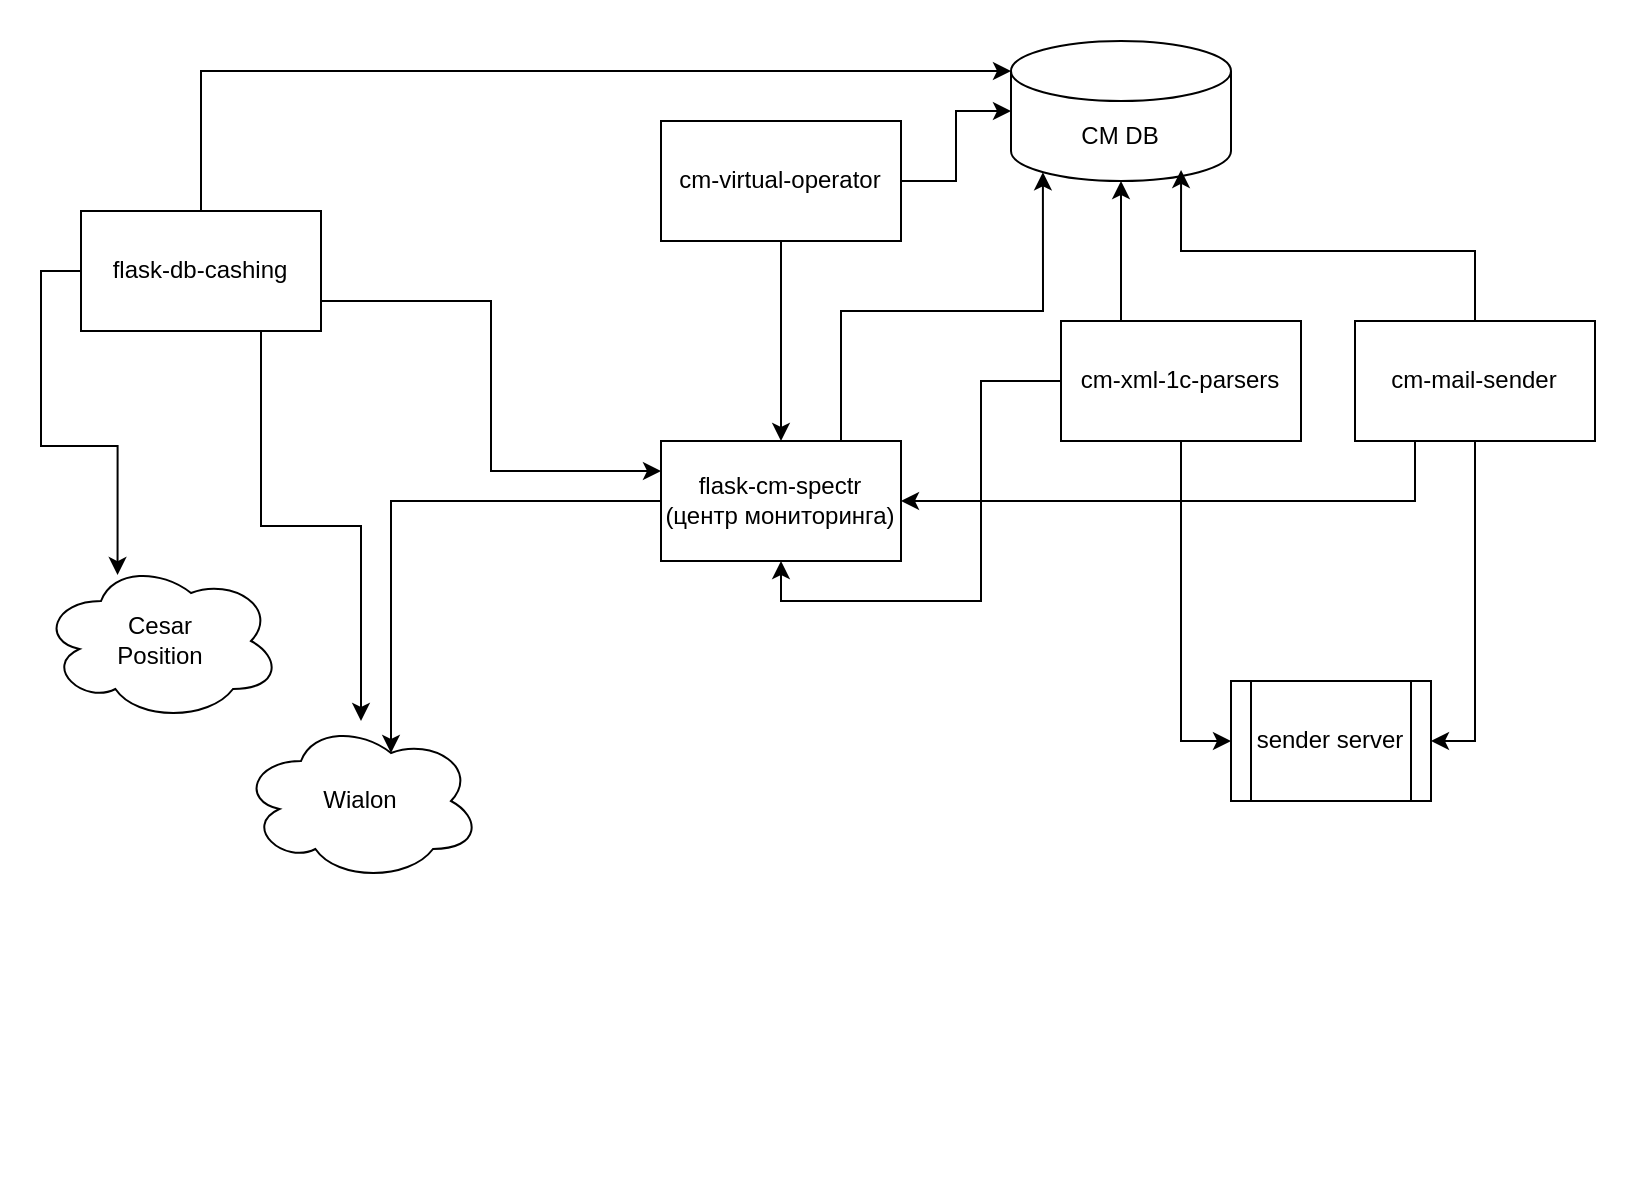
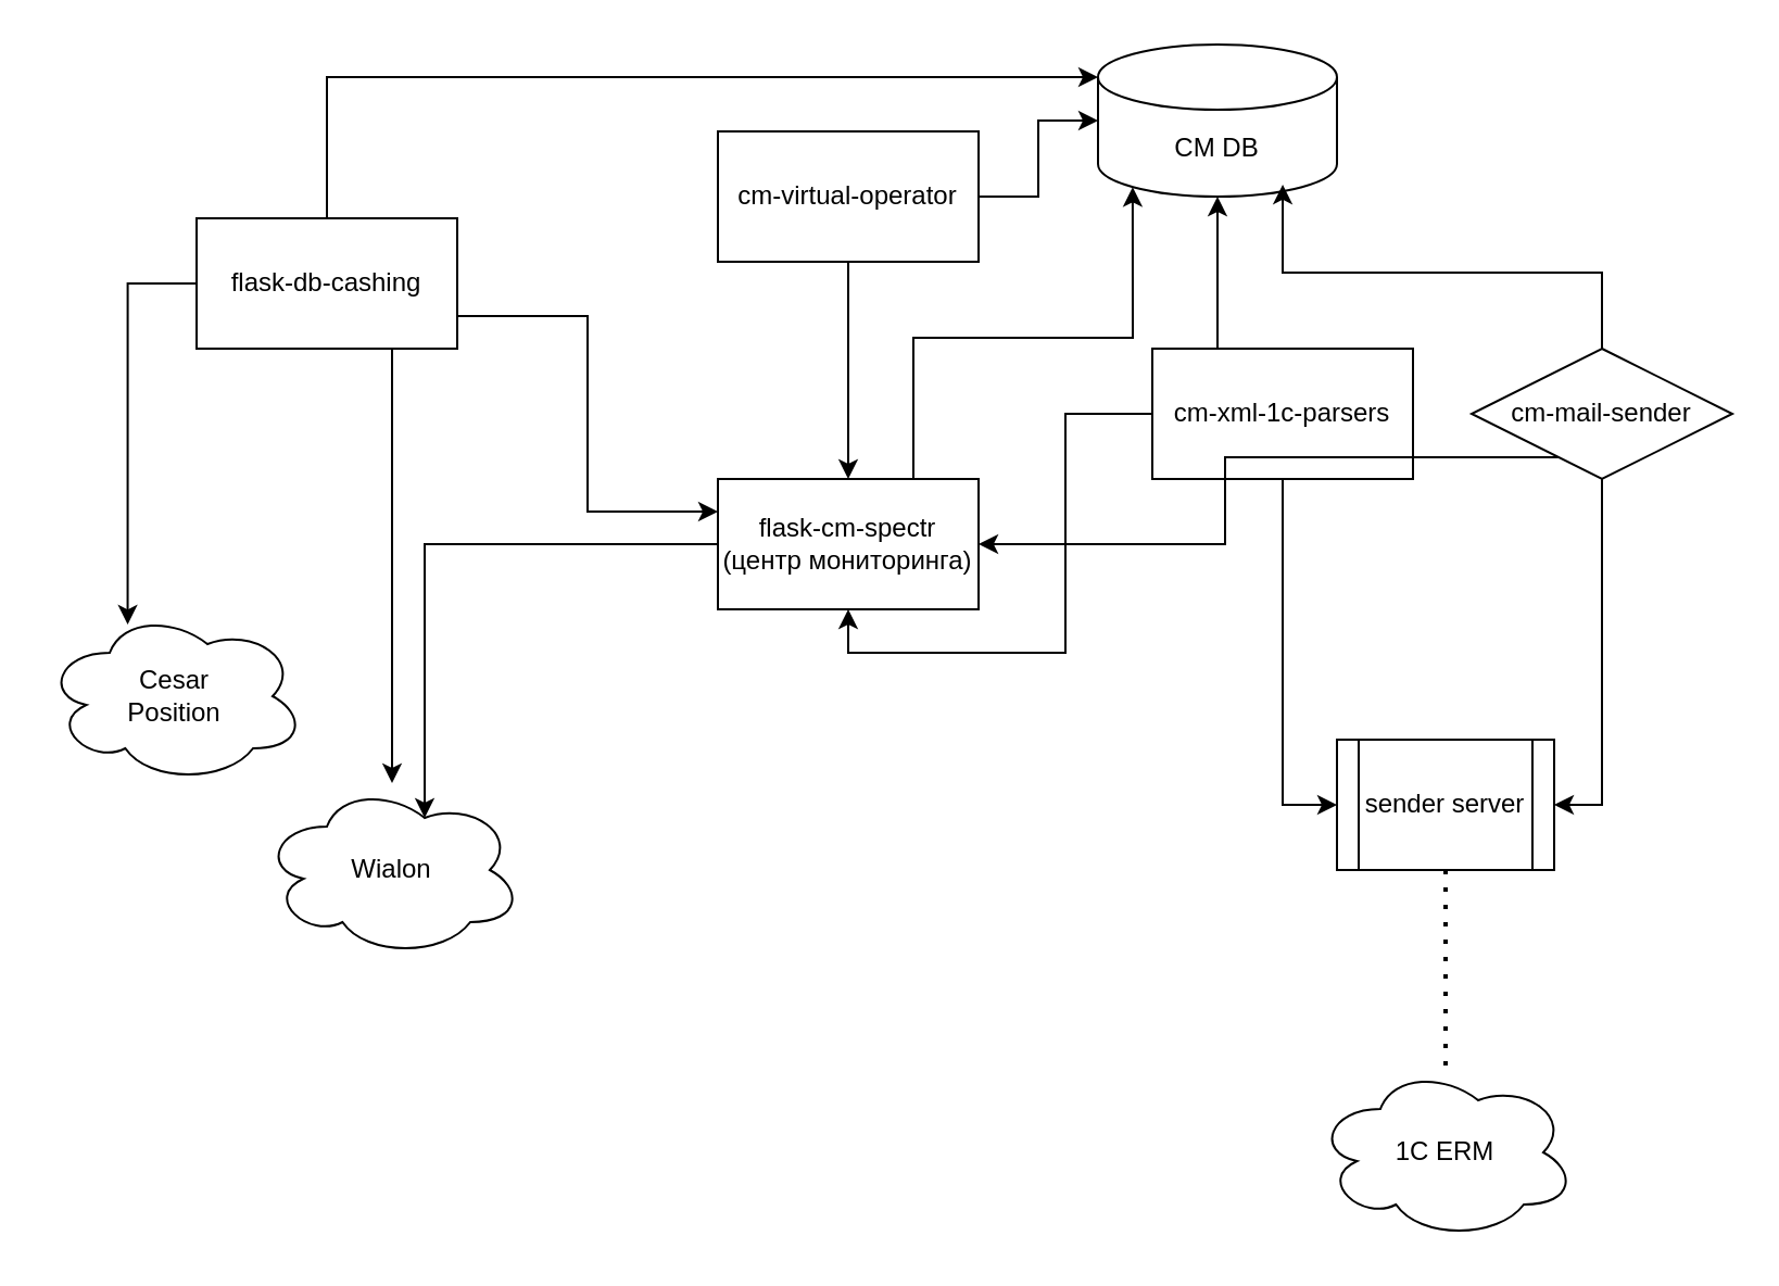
- <mxCell id="8" value="flask-db-cashing" style="rounded=0;whiteSpace=wrap;html=1;" parent="1" vertex="1"><mxGeometry x="40" y="105" width="120" height="60" as="geometry" /></mxCell>
+ <mxCell id="8" value="flask-db-cashing" style="rounded=0;whiteSpace=wrap;html=1;" parent="1" vertex="1"><mxGeometry x="90" y="100" width="120" height="60" as="geometry" /></mxCell>
- <mxCell id="23" value="cm-mail-sender" style="rounded=0;whiteSpace=wrap;html=1;" vertex="1" parent="1"><mxGeometry x="677" y="160" width="120" height="60" as="geometry" /></mxCell>
+ <mxCell id="23" value="cm-mail-sender" style="rhombus;whiteSpace=wrap;html=1;" vertex="1" parent="1"><mxGeometry x="677" y="160" width="120" height="60" as="geometry" /></mxCell>
+ <mxCell id="26" value="" style="endArrow=none;dashed=1;html=1;dashPattern=1 3;strokeWidth=2;rounded=0;entryX=0.5;entryY=1;entryDx=0;entryDy=0;" edge="1" parent="1" source="15" target="16"><mxGeometry width="50" height="50" relative="1" as="geometry"><mxPoint x="380" y="380" as="sourcePoint" /><mxPoint x="430" y="330" as="targetPoint" /></mxGeometry></mxCell>
+ <mxCell id="15" value="1C ERM" style="ellipse;shape=cloud;whiteSpace=wrap;html=1;" parent="1" vertex="1"><mxGeometry x="605" y="490" width="120" height="80" as="geometry" /></mxCell>
